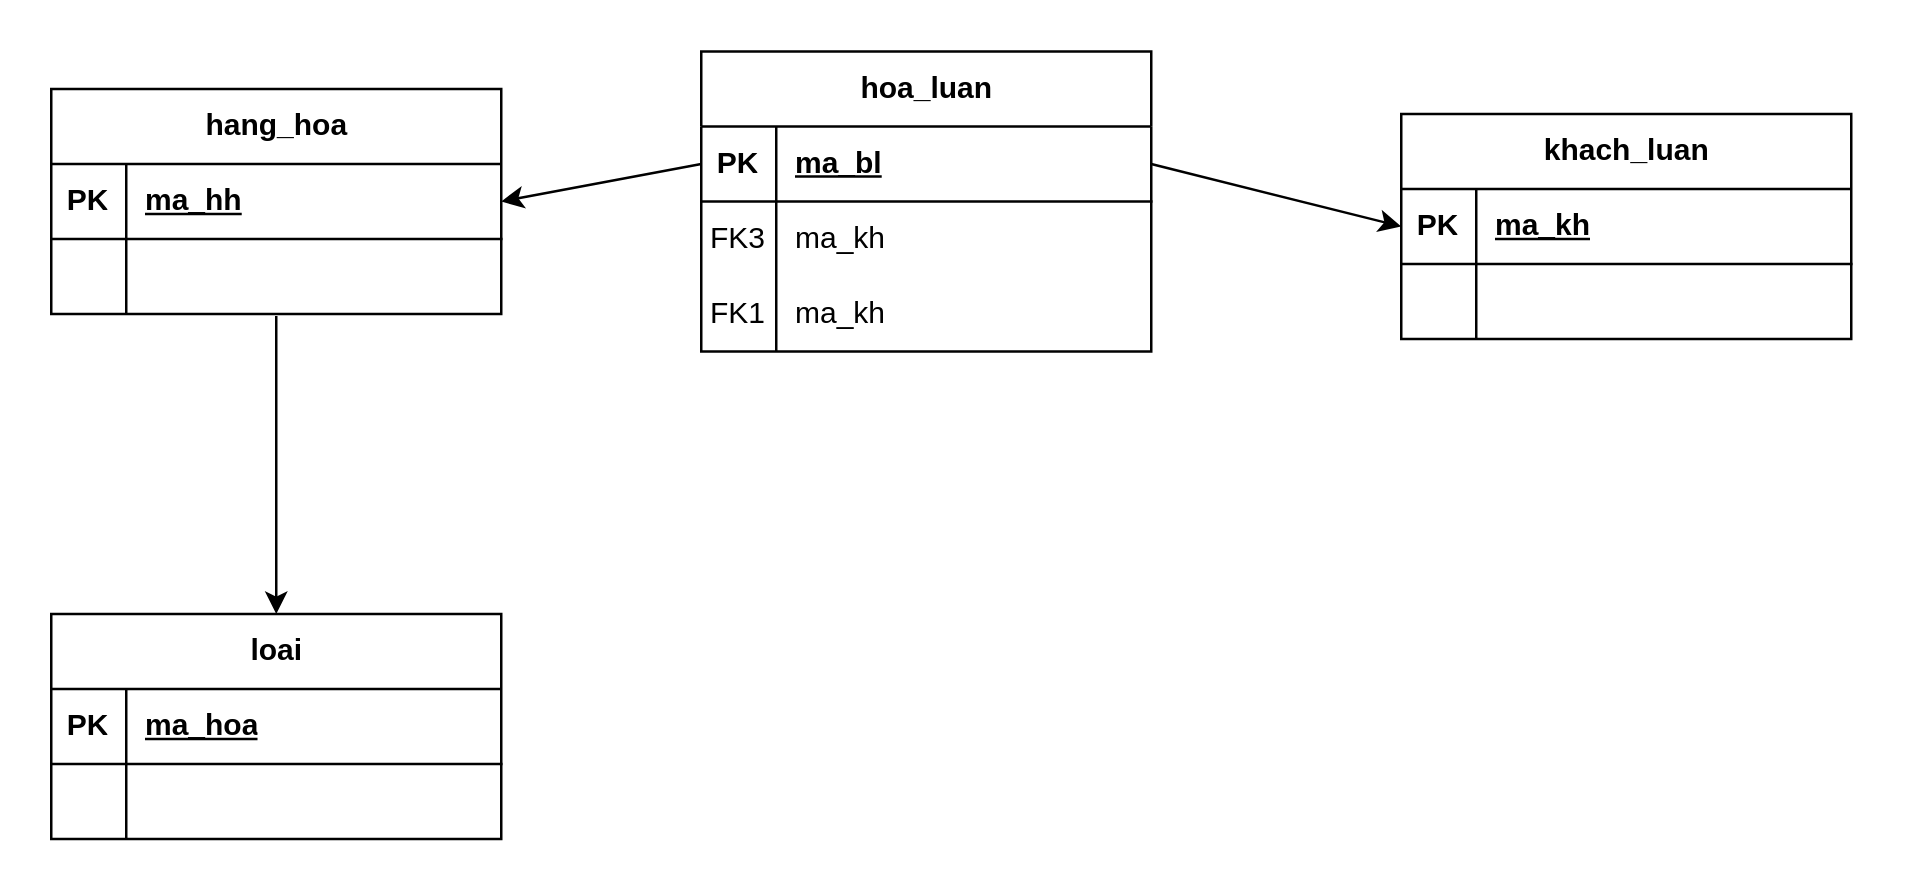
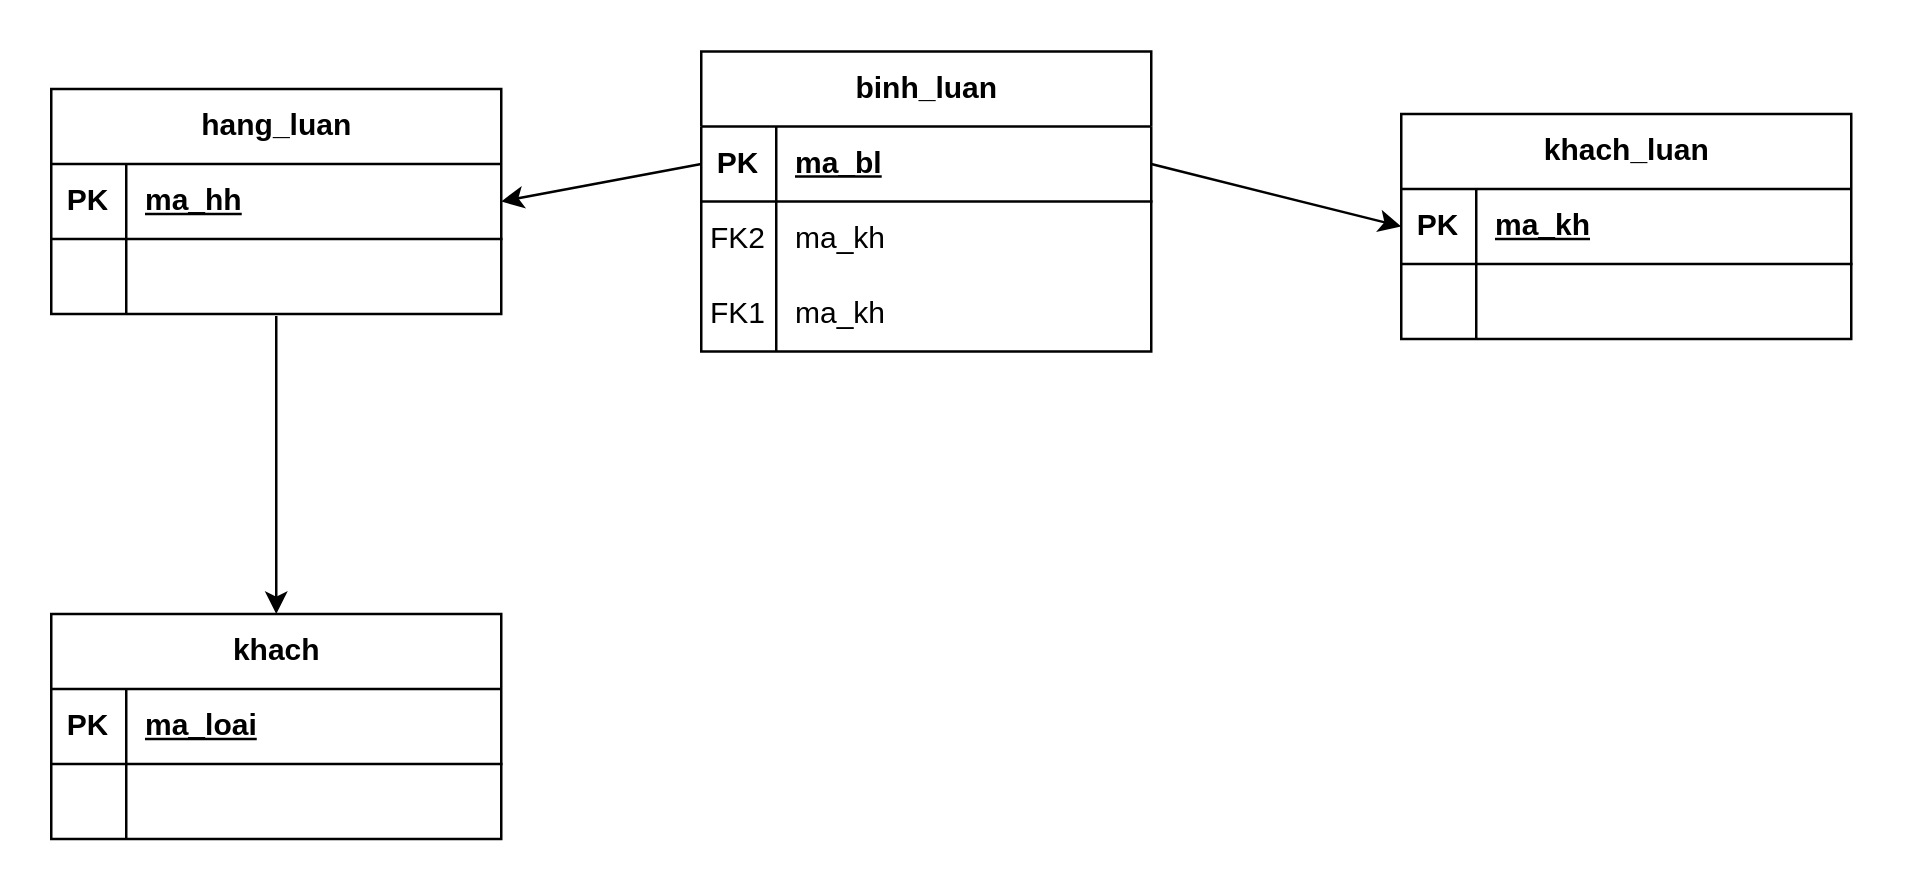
- <mxCell id="23" value="hoa_luan" style="shape=table;startSize=30;container=1;collapsible=1;childLayout=tableLayout;fixedRows=1;rowLines=0;fontStyle=1;align=center;resizeLast=1;html=1;" vertex="1" parent="1"><mxGeometry x="280" y="20" width="180" height="120" as="geometry" /></mxCell>
+ <mxCell id="23" value="binh_luan" style="shape=table;startSize=30;container=1;collapsible=1;childLayout=tableLayout;fixedRows=1;rowLines=0;fontStyle=1;align=center;resizeLast=1;html=1;" vertex="1" parent="1"><mxGeometry x="280" y="20" width="180" height="120" as="geometry" /></mxCell>
- <mxCell id="9" value="hang_hoa" style="shape=table;startSize=30;container=1;collapsible=1;childLayout=tableLayout;fixedRows=1;rowLines=0;fontStyle=1;align=center;resizeLast=1;html=1;" vertex="1" parent="1"><mxGeometry x="20" y="35" width="180" height="90" as="geometry" /></mxCell>
+ <mxCell id="9" value="hang_luan" style="shape=table;startSize=30;container=1;collapsible=1;childLayout=tableLayout;fixedRows=1;rowLines=0;fontStyle=1;align=center;resizeLast=1;html=1;" vertex="1" parent="1"><mxGeometry x="20" y="35" width="180" height="90" as="geometry" /></mxCell>
- <mxCell id="28" value="FK3" style="shape=partialRectangle;connectable=0;fillColor=none;top=0;left=0;bottom=0;right=0;editable=1;overflow=hidden;whiteSpace=wrap;html=1;" vertex="1" parent="27"><mxGeometry width="30" height="30" as="geometry"><mxRectangle width="30" height="30" as="alternateBounds" /></mxGeometry></mxCell>
+ <mxCell id="28" value="FK2" style="shape=partialRectangle;connectable=0;fillColor=none;top=0;left=0;bottom=0;right=0;editable=1;overflow=hidden;whiteSpace=wrap;html=1;" vertex="1" parent="27"><mxGeometry width="30" height="30" as="geometry"><mxRectangle width="30" height="30" as="alternateBounds" /></mxGeometry></mxCell>
- <mxCell id="2" value="loai" style="shape=table;startSize=30;container=1;collapsible=1;childLayout=tableLayout;fixedRows=1;rowLines=0;fontStyle=1;align=center;resizeLast=1;html=1;" vertex="1" parent="1"><mxGeometry x="20" y="245" width="180" height="90" as="geometry" /></mxCell>
+ <mxCell id="2" value="khach" style="shape=table;startSize=30;container=1;collapsible=1;childLayout=tableLayout;fixedRows=1;rowLines=0;fontStyle=1;align=center;resizeLast=1;html=1;" vertex="1" parent="1"><mxGeometry x="20" y="245" width="180" height="90" as="geometry" /></mxCell>
- <mxCell id="5" value="ma_hoa" style="shape=partialRectangle;connectable=0;fillColor=none;top=0;left=0;bottom=0;right=0;align=left;spacingLeft=6;fontStyle=5;overflow=hidden;whiteSpace=wrap;html=1;" vertex="1" parent="3"><mxGeometry x="30" width="150" height="30" as="geometry"><mxRectangle width="150" height="30" as="alternateBounds" /></mxGeometry></mxCell>
+ <mxCell id="5" value="ma_loai" style="shape=partialRectangle;connectable=0;fillColor=none;top=0;left=0;bottom=0;right=0;align=left;spacingLeft=6;fontStyle=5;overflow=hidden;whiteSpace=wrap;html=1;" vertex="1" parent="3"><mxGeometry x="30" width="150" height="30" as="geometry"><mxRectangle width="150" height="30" as="alternateBounds" /></mxGeometry></mxCell>
